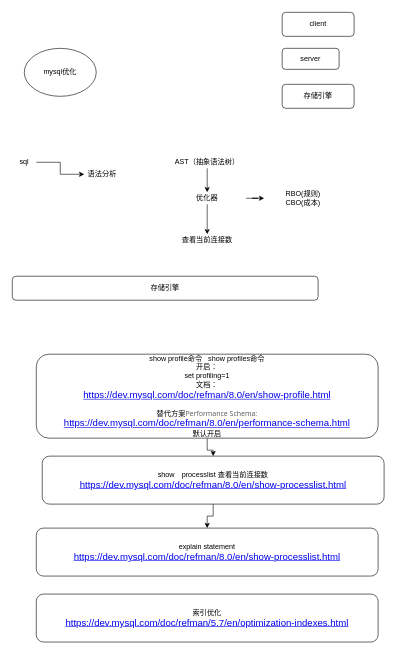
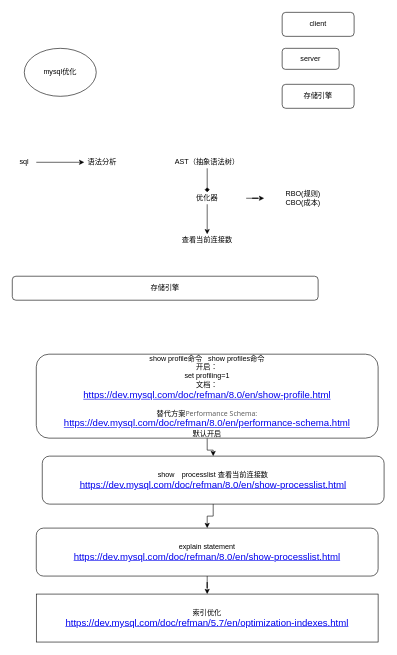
- <mxCell id="8" value="语法分析" style="text;html=1;strokeColor=none;fillColor=none;align=center;verticalAlign=middle;whiteSpace=wrap;rounded=0;" vertex="1" parent="1"><mxGeometry x="140" y="280" width="60" height="20" as="geometry" /></mxCell>
+ <mxCell id="8" value="语法分析" style="text;html=1;strokeColor=none;fillColor=none;align=center;verticalAlign=middle;whiteSpace=wrap;rounded=0;" vertex="1" parent="1"><mxGeometry x="140" y="260" width="60" height="20" as="geometry" /></mxCell>
- <mxCell id="9" value="" style="edgeStyle=orthogonalEdgeStyle;rounded=0;orthogonalLoop=1;jettySize=auto;html=1;" edge="1" parent="1" source="10" target="13"><mxGeometry relative="1" as="geometry" /></mxCell>
+ <mxCell id="9" value="" style="edgeStyle=orthogonalEdgeStyle;rounded=0;orthogonalLoop=1;jettySize=auto;html=1;endArrow=diamond;" edge="1" parent="1" source="10" target="13"><mxGeometry relative="1" as="geometry" /></mxCell>
+ <mxCell id="21" value="" style="edgeStyle=orthogonalEdgeStyle;rounded=0;orthogonalLoop=1;jettySize=auto;html=1;" edge="1" parent="1" source="22" target="23"><mxGeometry relative="1" as="geometry" /></mxCell>
- <mxCell id="23" value="索引优化&lt;br&gt;&lt;a href=&quot;https://dev.mysql.com/doc/refman/5.7/en/optimization-indexes.html&quot; style=&quot;font-size: medium&quot;&gt;https://dev.mysql.com/doc/refman/5.7/en/optimization-indexes.html&lt;/a&gt;" style="rounded=1;whiteSpace=wrap;html=1;" vertex="1" parent="1"><mxGeometry x="60" y="990" width="570" height="80" as="geometry" /></mxCell>
+ <mxCell id="23" value="索引优化&lt;br&gt;&lt;a href=&quot;https://dev.mysql.com/doc/refman/5.7/en/optimization-indexes.html&quot; style=&quot;font-size: medium&quot;&gt;https://dev.mysql.com/doc/refman/5.7/en/optimization-indexes.html&lt;/a&gt;" style="whiteSpace=wrap;html=1;rounded=0;" vertex="1" parent="1"><mxGeometry x="60" y="990" width="570" height="80" as="geometry" /></mxCell>
